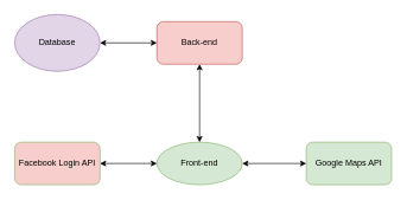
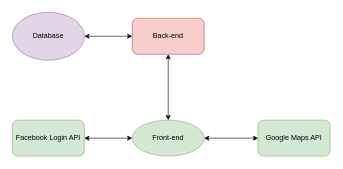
- <mxCell id="9" value="Facebook Login API" style="rounded=1;whiteSpace=wrap;html=1;fillColor=#f8cecc;strokeColor=#82b366;" vertex="1" parent="1"><mxGeometry x="20" y="200" width="120" height="60" as="geometry" /></mxCell>
+ <mxCell id="9" value="Facebook Login API" style="rounded=1;whiteSpace=wrap;html=1;fillColor=#d5e8d4;strokeColor=#82b366;" vertex="1" parent="1"><mxGeometry x="20" y="200" width="120" height="60" as="geometry" /></mxCell>
